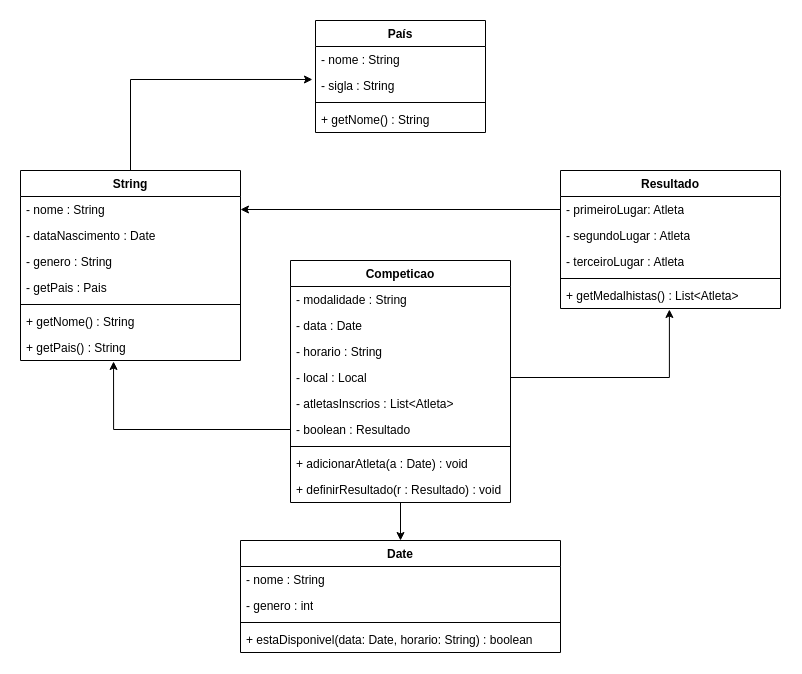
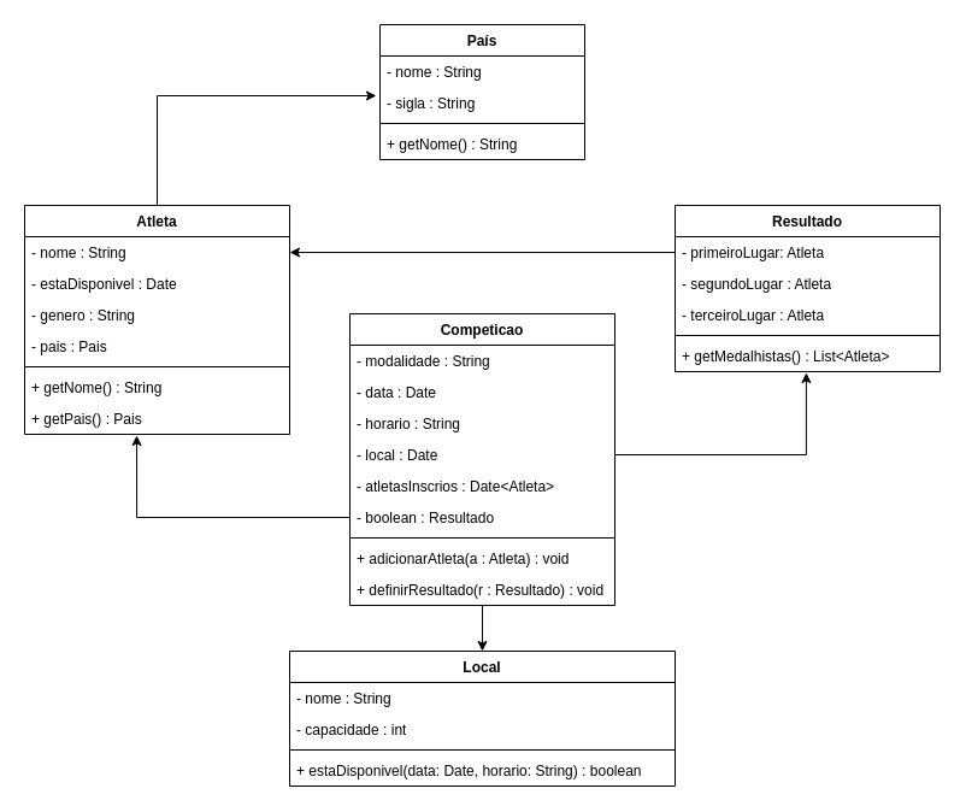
- <mxCell id="2" value="String" style="swimlane;fontStyle=1;align=center;verticalAlign=top;childLayout=stackLayout;horizontal=1;startSize=26;horizontalStack=0;resizeParent=1;resizeParentMax=0;resizeLast=0;collapsible=1;marginBottom=0;whiteSpace=wrap;html=1;" vertex="1" parent="1"><mxGeometry x="20" y="170" width="220" height="190" as="geometry" /></mxCell>
+ <mxCell id="2" value="Atleta" style="swimlane;fontStyle=1;align=center;verticalAlign=top;childLayout=stackLayout;horizontal=1;startSize=26;horizontalStack=0;resizeParent=1;resizeParentMax=0;resizeLast=0;collapsible=1;marginBottom=0;whiteSpace=wrap;html=1;" vertex="1" parent="1"><mxGeometry x="20" y="170" width="220" height="190" as="geometry" /></mxCell>
- <mxCell id="4" value="- dataNascimento : Date" style="text;strokeColor=none;fillColor=none;align=left;verticalAlign=top;spacingLeft=4;spacingRight=4;overflow=hidden;rotatable=0;points=[[0,0.5],[1,0.5]];portConstraint=eastwest;whiteSpace=wrap;html=1;" vertex="1" parent="2"><mxGeometry y="52" width="220" height="26" as="geometry" /></mxCell>
+ <mxCell id="4" value="- estaDisponivel : Date" style="text;strokeColor=none;fillColor=none;align=left;verticalAlign=top;spacingLeft=4;spacingRight=4;overflow=hidden;rotatable=0;points=[[0,0.5],[1,0.5]];portConstraint=eastwest;whiteSpace=wrap;html=1;" vertex="1" parent="2"><mxGeometry y="52" width="220" height="26" as="geometry" /></mxCell>
- <mxCell id="6" value="- getPais : Pais" style="text;strokeColor=none;fillColor=none;align=left;verticalAlign=top;spacingLeft=4;spacingRight=4;overflow=hidden;rotatable=0;points=[[0,0.5],[1,0.5]];portConstraint=eastwest;whiteSpace=wrap;html=1;" vertex="1" parent="2"><mxGeometry y="104" width="220" height="26" as="geometry" /></mxCell>
+ <mxCell id="6" value="- pais : Pais" style="text;strokeColor=none;fillColor=none;align=left;verticalAlign=top;spacingLeft=4;spacingRight=4;overflow=hidden;rotatable=0;points=[[0,0.5],[1,0.5]];portConstraint=eastwest;whiteSpace=wrap;html=1;" vertex="1" parent="2"><mxGeometry y="104" width="220" height="26" as="geometry" /></mxCell>
- <mxCell id="9" value="+ getPais() : String" style="text;strokeColor=none;fillColor=none;align=left;verticalAlign=top;spacingLeft=4;spacingRight=4;overflow=hidden;rotatable=0;points=[[0,0.5],[1,0.5]];portConstraint=eastwest;whiteSpace=wrap;html=1;" vertex="1" parent="2"><mxGeometry y="164" width="220" height="26" as="geometry" /></mxCell>
+ <mxCell id="9" value="+ getPais() : Pais" style="text;strokeColor=none;fillColor=none;align=left;verticalAlign=top;spacingLeft=4;spacingRight=4;overflow=hidden;rotatable=0;points=[[0,0.5],[1,0.5]];portConstraint=eastwest;whiteSpace=wrap;html=1;" vertex="1" parent="2"><mxGeometry y="164" width="220" height="26" as="geometry" /></mxCell>
- <mxCell id="20" value="- local : Local" style="text;strokeColor=none;fillColor=none;align=left;verticalAlign=top;spacingLeft=4;spacingRight=4;overflow=hidden;rotatable=0;points=[[0,0.5],[1,0.5]];portConstraint=eastwest;whiteSpace=wrap;html=1;" vertex="1" parent="16"><mxGeometry y="104" width="220" height="26" as="geometry" /></mxCell>
+ <mxCell id="20" value="- local : Date" style="text;strokeColor=none;fillColor=none;align=left;verticalAlign=top;spacingLeft=4;spacingRight=4;overflow=hidden;rotatable=0;points=[[0,0.5],[1,0.5]];portConstraint=eastwest;whiteSpace=wrap;html=1;" vertex="1" parent="16"><mxGeometry y="104" width="220" height="26" as="geometry" /></mxCell>
- <mxCell id="21" value="- atletasInscrios : List&amp;lt;Atleta&amp;gt;" style="text;strokeColor=none;fillColor=none;align=left;verticalAlign=top;spacingLeft=4;spacingRight=4;overflow=hidden;rotatable=0;points=[[0,0.5],[1,0.5]];portConstraint=eastwest;whiteSpace=wrap;html=1;" vertex="1" parent="16"><mxGeometry y="130" width="220" height="26" as="geometry" /></mxCell>
+ <mxCell id="21" value="- atletasInscrios : Date&amp;lt;Atleta&amp;gt;" style="text;strokeColor=none;fillColor=none;align=left;verticalAlign=top;spacingLeft=4;spacingRight=4;overflow=hidden;rotatable=0;points=[[0,0.5],[1,0.5]];portConstraint=eastwest;whiteSpace=wrap;html=1;" vertex="1" parent="16"><mxGeometry y="130" width="220" height="26" as="geometry" /></mxCell>
- <mxCell id="24" value="+ adicionarAtleta(a : Date) : void" style="text;strokeColor=none;fillColor=none;align=left;verticalAlign=top;spacingLeft=4;spacingRight=4;overflow=hidden;rotatable=0;points=[[0,0.5],[1,0.5]];portConstraint=eastwest;whiteSpace=wrap;html=1;" vertex="1" parent="16"><mxGeometry y="190" width="220" height="26" as="geometry" /></mxCell>
+ <mxCell id="24" value="+ adicionarAtleta(a : Atleta) : void" style="text;strokeColor=none;fillColor=none;align=left;verticalAlign=top;spacingLeft=4;spacingRight=4;overflow=hidden;rotatable=0;points=[[0,0.5],[1,0.5]];portConstraint=eastwest;whiteSpace=wrap;html=1;" vertex="1" parent="16"><mxGeometry y="190" width="220" height="26" as="geometry" /></mxCell>
- <mxCell id="26" value="Date" style="swimlane;fontStyle=1;align=center;verticalAlign=top;childLayout=stackLayout;horizontal=1;startSize=26;horizontalStack=0;resizeParent=1;resizeParentMax=0;resizeLast=0;collapsible=1;marginBottom=0;whiteSpace=wrap;html=1;" vertex="1" parent="1"><mxGeometry x="240" y="540" width="320" height="112" as="geometry" /></mxCell>
+ <mxCell id="26" value="Local" style="swimlane;fontStyle=1;align=center;verticalAlign=top;childLayout=stackLayout;horizontal=1;startSize=26;horizontalStack=0;resizeParent=1;resizeParentMax=0;resizeLast=0;collapsible=1;marginBottom=0;whiteSpace=wrap;html=1;" vertex="1" parent="1"><mxGeometry x="240" y="540" width="320" height="112" as="geometry" /></mxCell>
- <mxCell id="28" value="- genero : int" style="text;strokeColor=none;fillColor=none;align=left;verticalAlign=top;spacingLeft=4;spacingRight=4;overflow=hidden;rotatable=0;points=[[0,0.5],[1,0.5]];portConstraint=eastwest;whiteSpace=wrap;html=1;" vertex="1" parent="26"><mxGeometry y="52" width="320" height="26" as="geometry" /></mxCell>
+ <mxCell id="28" value="- capacidade : int" style="text;strokeColor=none;fillColor=none;align=left;verticalAlign=top;spacingLeft=4;spacingRight=4;overflow=hidden;rotatable=0;points=[[0,0.5],[1,0.5]];portConstraint=eastwest;whiteSpace=wrap;html=1;" vertex="1" parent="26"><mxGeometry y="52" width="320" height="26" as="geometry" /></mxCell>
